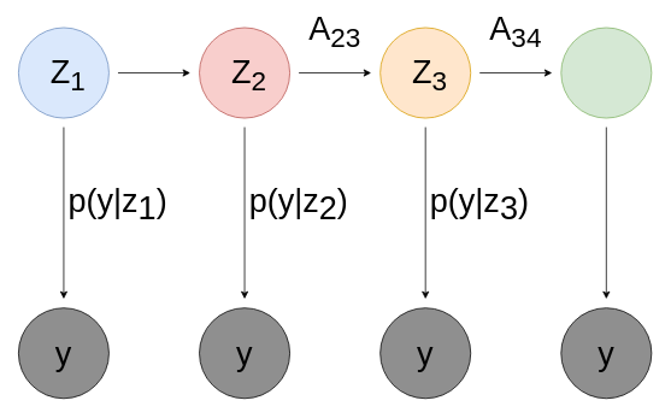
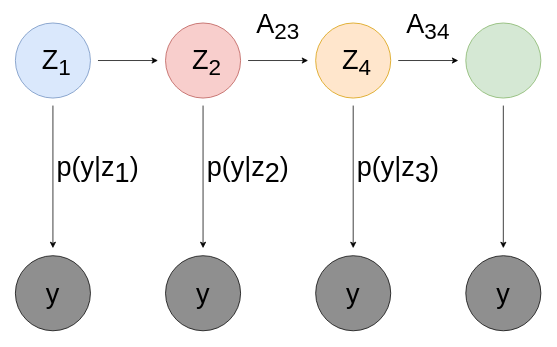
- <mxCell id="19" value="&lt;font style=&quot;font-size: 36px;&quot;&gt;&amp;nbsp;Z&lt;sub style=&quot;&quot;&gt;3&lt;/sub&gt;&lt;/font&gt;" style="text;strokeColor=none;align=center;fillColor=none;html=1;verticalAlign=middle;whiteSpace=wrap;rounded=0;" vertex="1" parent="1"><mxGeometry x="440" y="68" width="60" height="30" as="geometry" /></mxCell>
+ <mxCell id="19" value="&lt;font style=&quot;font-size: 36px;&quot;&gt;&amp;nbsp;Z&lt;sub style=&quot;&quot;&gt;4&lt;/sub&gt;&lt;/font&gt;" style="text;strokeColor=none;align=center;fillColor=none;html=1;verticalAlign=middle;whiteSpace=wrap;rounded=0;" vertex="1" parent="1"><mxGeometry x="440" y="68" width="60" height="30" as="geometry" /></mxCell>
